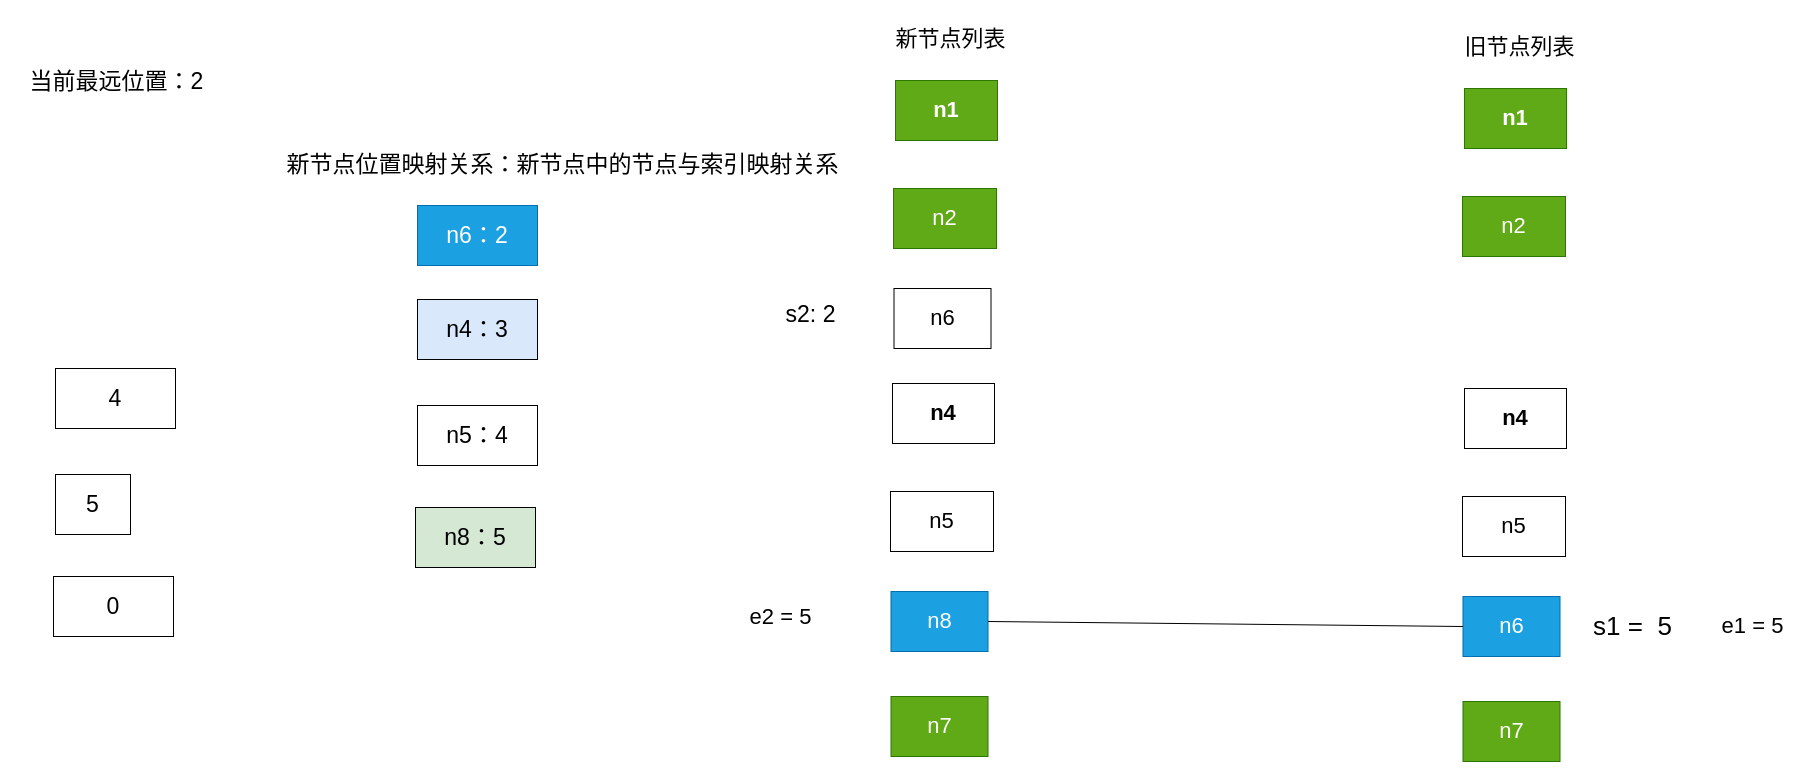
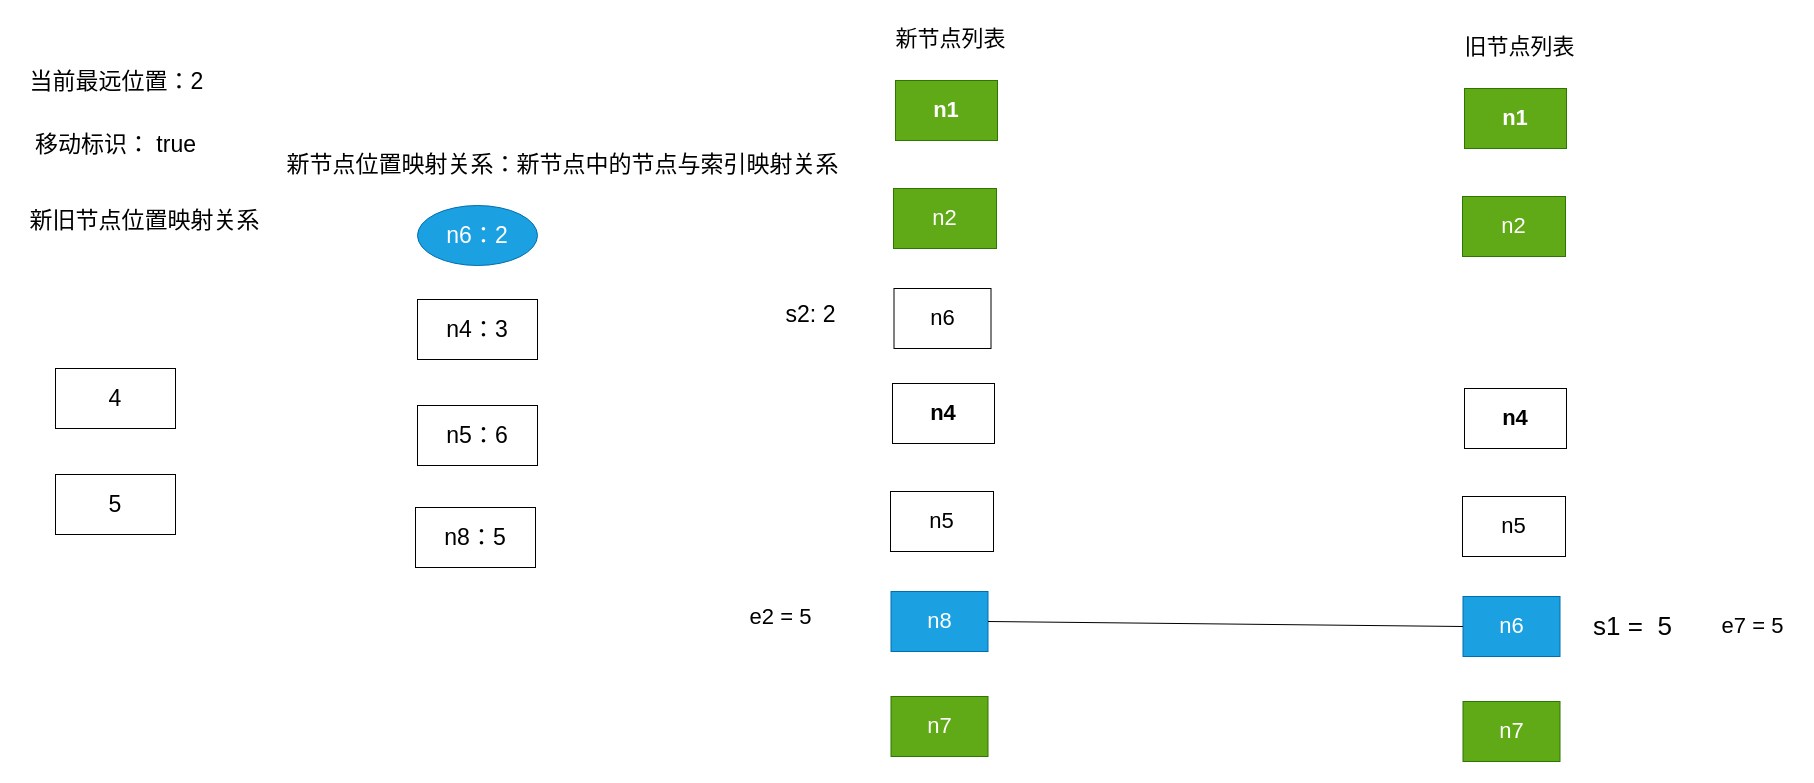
+ <mxCell id="27" value="移动标识： true" style="text;html=1;align=center;verticalAlign=middle;resizable=0;points=[];autosize=1;strokeColor=none;fillColor=none;fontSize=23;" parent="1" vertex="1"><mxGeometry x="25" y="124" width="179" height="40" as="geometry" /></mxCell>
+ <mxCell id="28" value="新旧节点位置映射关系" style="text;html=1;align=center;verticalAlign=middle;resizable=0;points=[];autosize=1;strokeColor=none;fillColor=none;fontSize=23;" parent="1" vertex="1"><mxGeometry x="20" y="200" width="248" height="40" as="geometry" /></mxCell>
- <mxCell id="21" value="n6：2" style="rounded=0;whiteSpace=wrap;html=1;fontSize=23;fillColor=#1ba1e2;fontColor=#ffffff;strokeColor=#006EAF;" parent="1" vertex="1"><mxGeometry x="417" y="205" width="120" height="60" as="geometry" /></mxCell>
+ <mxCell id="21" value="n6：2" style="ellipse;whiteSpace=wrap;html=1;fontSize=23;fillColor=#1ba1e2;fontColor=#ffffff;strokeColor=#006EAF;" parent="1" vertex="1"><mxGeometry x="417" y="205" width="120" height="60" as="geometry" /></mxCell>
- <mxCell id="22" value="n4：3" style="rounded=0;whiteSpace=wrap;html=1;fontSize=23;fillColor=#dae8fc;" parent="1" vertex="1"><mxGeometry x="417" y="299" width="120" height="60" as="geometry" /></mxCell>
+ <mxCell id="22" value="n4：3" style="rounded=0;whiteSpace=wrap;html=1;fontSize=23;" parent="1" vertex="1"><mxGeometry x="417" y="299" width="120" height="60" as="geometry" /></mxCell>
- <mxCell id="23" value="n5：4" style="rounded=0;whiteSpace=wrap;html=1;fontSize=23;" parent="1" vertex="1"><mxGeometry x="417" y="405" width="120" height="60" as="geometry" /></mxCell>
+ <mxCell id="23" value="n5：6" style="rounded=0;whiteSpace=wrap;html=1;fontSize=23;" parent="1" vertex="1"><mxGeometry x="417" y="405" width="120" height="60" as="geometry" /></mxCell>
- <mxCell id="30" value="5" style="rounded=0;whiteSpace=wrap;html=1;fontSize=23;" parent="1" vertex="1"><mxGeometry x="55" y="474" width="75" height="60" as="geometry" /></mxCell>
+ <mxCell id="30" value="5" style="rounded=0;whiteSpace=wrap;html=1;fontSize=23;" parent="1" vertex="1"><mxGeometry x="55" y="474" width="120" height="60" as="geometry" /></mxCell>
- <mxCell id="24" value="n8：5" style="rounded=0;whiteSpace=wrap;html=1;fontSize=23;fillColor=#d5e8d4;" parent="1" vertex="1"><mxGeometry x="415" y="507" width="120" height="60" as="geometry" /></mxCell>
+ <mxCell id="24" value="n8：5" style="rounded=0;whiteSpace=wrap;html=1;fontSize=23;" parent="1" vertex="1"><mxGeometry x="415" y="507" width="120" height="60" as="geometry" /></mxCell>
- <mxCell id="31" value="0" style="rounded=0;whiteSpace=wrap;html=1;fontSize=23;" parent="1" vertex="1"><mxGeometry x="53" y="576" width="120" height="60" as="geometry" /></mxCell>
- <mxCell id="17" value="e1 = 5" style="text;html=1;align=center;verticalAlign=middle;resizable=0;points=[];autosize=1;strokeColor=none;fillColor=none;fontSize=22;" parent="1" vertex="1"><mxGeometry x="1712" y="607" width="80" height="38" as="geometry" /></mxCell>
+ <mxCell id="17" value="e7 = 5" style="text;html=1;align=center;verticalAlign=middle;resizable=0;points=[];autosize=1;strokeColor=none;fillColor=none;fontSize=22;" parent="1" vertex="1"><mxGeometry x="1712" y="607" width="80" height="38" as="geometry" /></mxCell>
